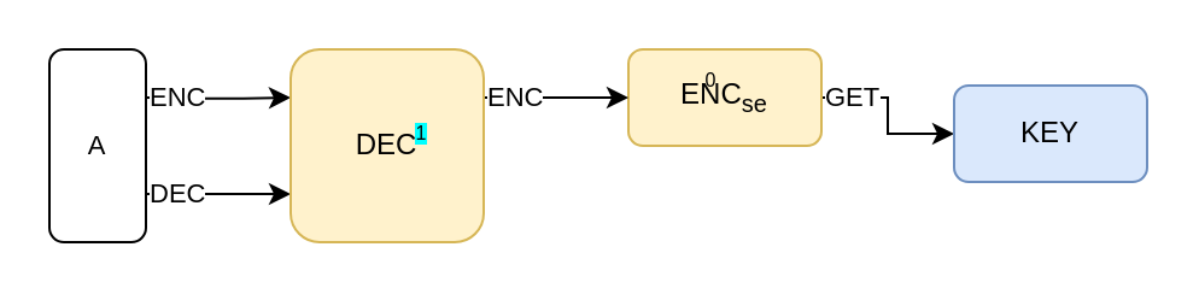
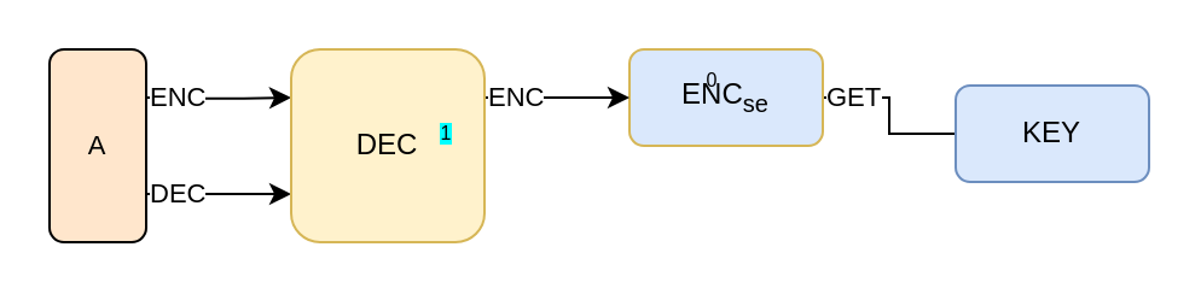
- <mxCell id="5" value="ENC&lt;sub&gt;se&lt;/sub&gt;" style="rounded=1;whiteSpace=wrap;html=1;fillColor=#fff2cc;strokeColor=#d6b656;" parent="1" vertex="1"><mxGeometry x="260" y="20" width="80" height="40" as="geometry" /></mxCell>
+ <mxCell id="5" value="ENC&lt;sub&gt;se&lt;/sub&gt;" style="rounded=1;whiteSpace=wrap;html=1;fillColor=#dae8fc;strokeColor=#d6b656;" parent="1" vertex="1"><mxGeometry x="260" y="20" width="80" height="40" as="geometry" /></mxCell>
- <mxCell id="10" value="&lt;font style=&quot;background-color: rgb(0 , 255 , 255) ; font-size: 8px&quot;&gt;1&lt;/font&gt;" style="text;html=1;align=center;verticalAlign=middle;resizable=0;points=[];;autosize=1;" parent="1" vertex="1"><mxGeometry x="164" y="44" width="20" height="20" as="geometry" /></mxCell>
+ <mxCell id="10" value="&lt;font style=&quot;background-color: rgb(0 , 255 , 255) ; font-size: 8px&quot;&gt;1&lt;/font&gt;" style="text;html=1;align=center;verticalAlign=middle;resizable=0;points=[];;autosize=1;" parent="1" vertex="1"><mxGeometry x="174" y="44" width="20" height="20" as="geometry" /></mxCell>
- <mxCell id="4" value="GET" style="edgeStyle=orthogonalEdgeStyle;rounded=0;orthogonalLoop=1;jettySize=auto;html=1;exitX=1;exitY=0.5;exitDx=0;exitDy=0;align=left;" edge="1" parent="1" source="5" target="11"><mxGeometry x="-1" relative="1" as="geometry"><mxPoint as="offset" /></mxGeometry></mxCell>
+ <mxCell id="4" value="GET" style="edgeStyle=orthogonalEdgeStyle;rounded=0;orthogonalLoop=1;jettySize=auto;html=1;exitX=1;exitY=0.5;exitDx=0;exitDy=0;align=left;endArrow=none;" edge="1" parent="1" source="5" target="11"><mxGeometry x="-1" relative="1" as="geometry"><mxPoint as="offset" /></mxGeometry></mxCell>
- <mxCell id="2" value="&lt;font color=&quot;#000000&quot;&gt;A&lt;/font&gt;" style="rounded=1;whiteSpace=wrap;html=1;labelBackgroundColor=none;fontSize=11;fontColor=#3333FF;" parent="1" vertex="1"><mxGeometry x="20" y="20" width="40" height="80" as="geometry" /></mxCell>
+ <mxCell id="2" value="&lt;font color=&quot;#000000&quot;&gt;A&lt;/font&gt;" style="rounded=1;whiteSpace=wrap;html=1;labelBackgroundColor=none;fontSize=11;fontColor=#3333FF;fillColor=#ffe6cc;" parent="1" vertex="1"><mxGeometry x="20" y="20" width="40" height="80" as="geometry" /></mxCell>
